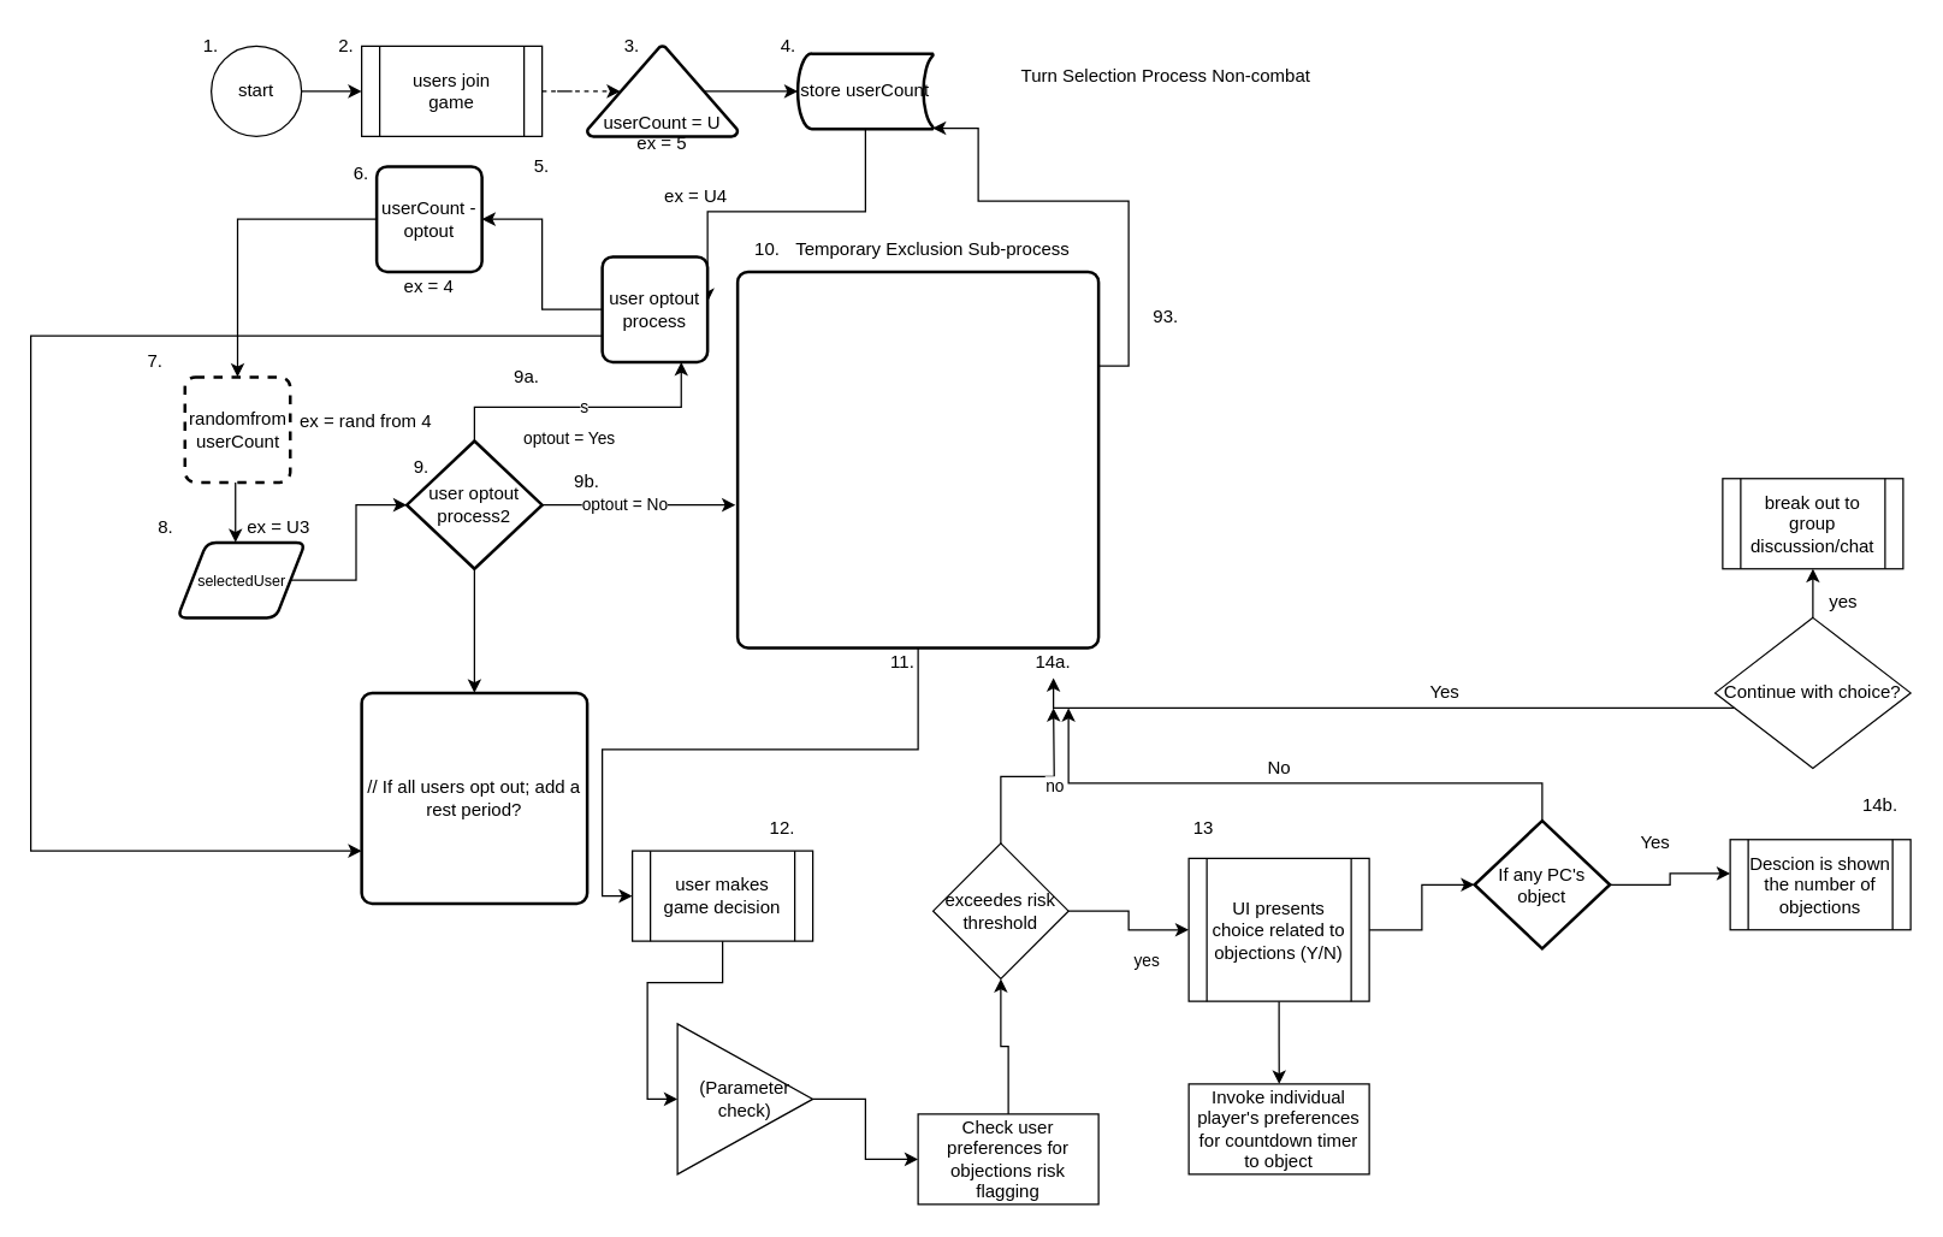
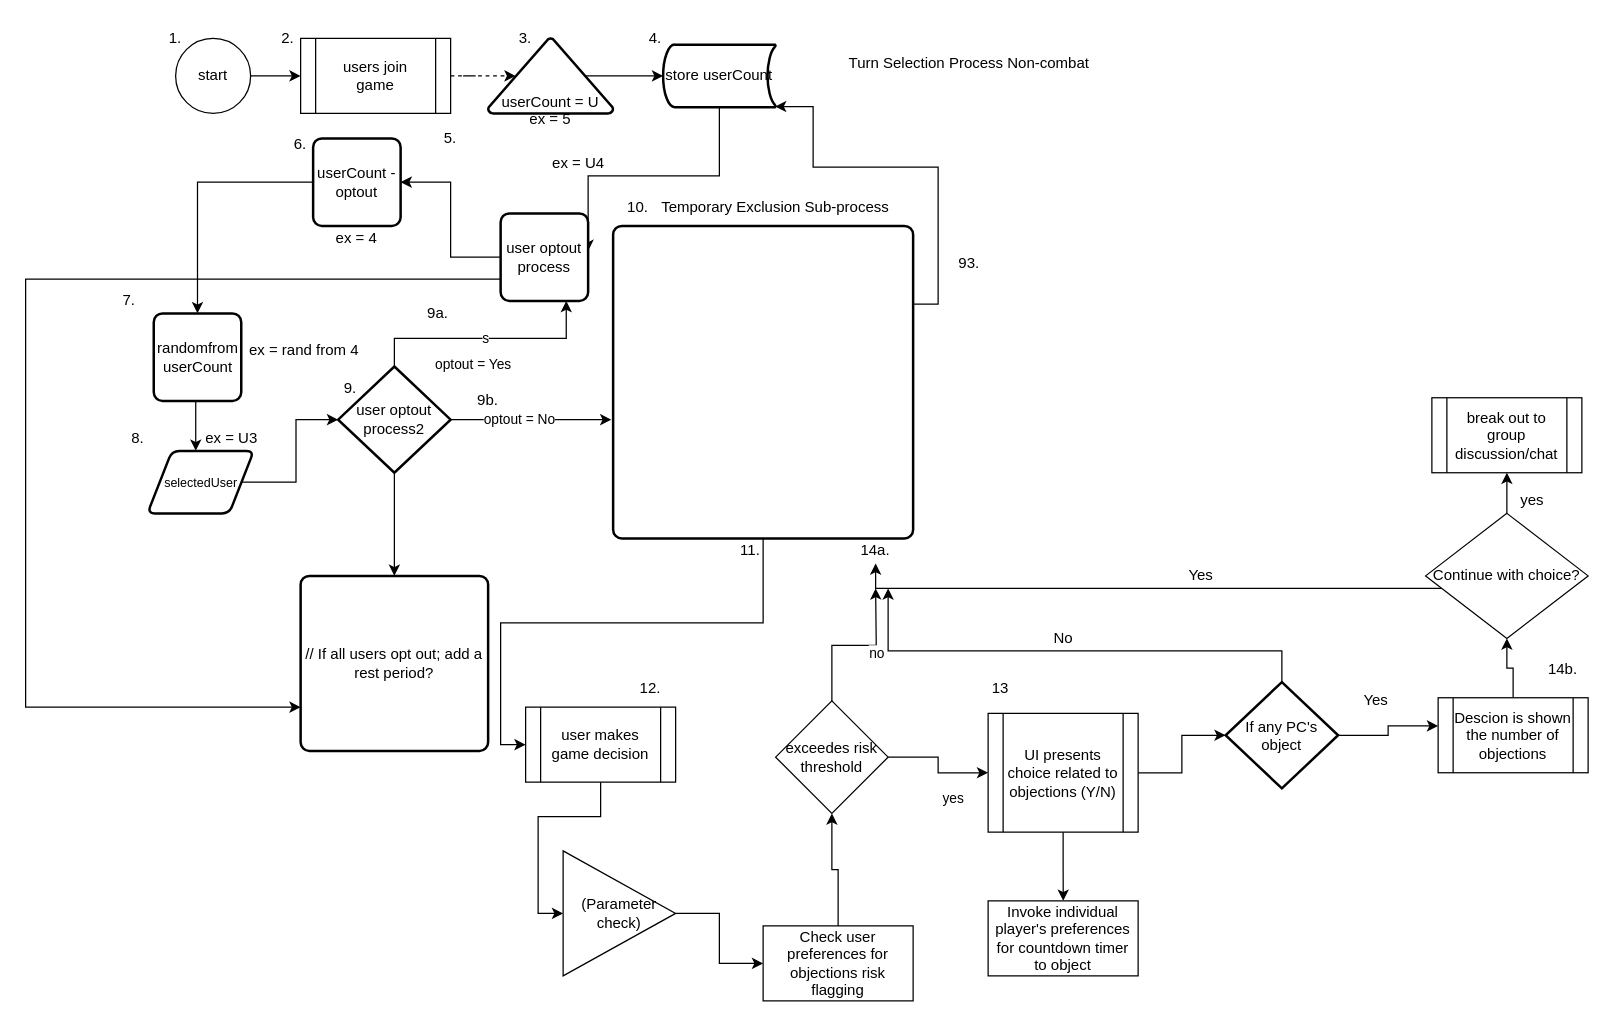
- <mxCell id="12" value="randomfrom userCount" style="rounded=1;whiteSpace=wrap;html=1;absoluteArcSize=1;arcSize=14;strokeWidth=2;dashed=1;" parent="1" vertex="1"><mxGeometry x="122.5" y="250" width="70" height="70" as="geometry" /></mxCell>
+ <mxCell id="12" value="randomfrom userCount" style="rounded=1;whiteSpace=wrap;html=1;absoluteArcSize=1;arcSize=14;strokeWidth=2;" parent="1" vertex="1"><mxGeometry x="122.5" y="250" width="70" height="70" as="geometry" /></mxCell>
+ <mxCell id="73" style="edgeStyle=orthogonalEdgeStyle;rounded=0;orthogonalLoop=1;jettySize=auto;html=1;entryX=0.5;entryY=1;entryDx=0;entryDy=0;" edge="1" parent="1" source="74" target="77"><mxGeometry relative="1" as="geometry" /></mxCell>
